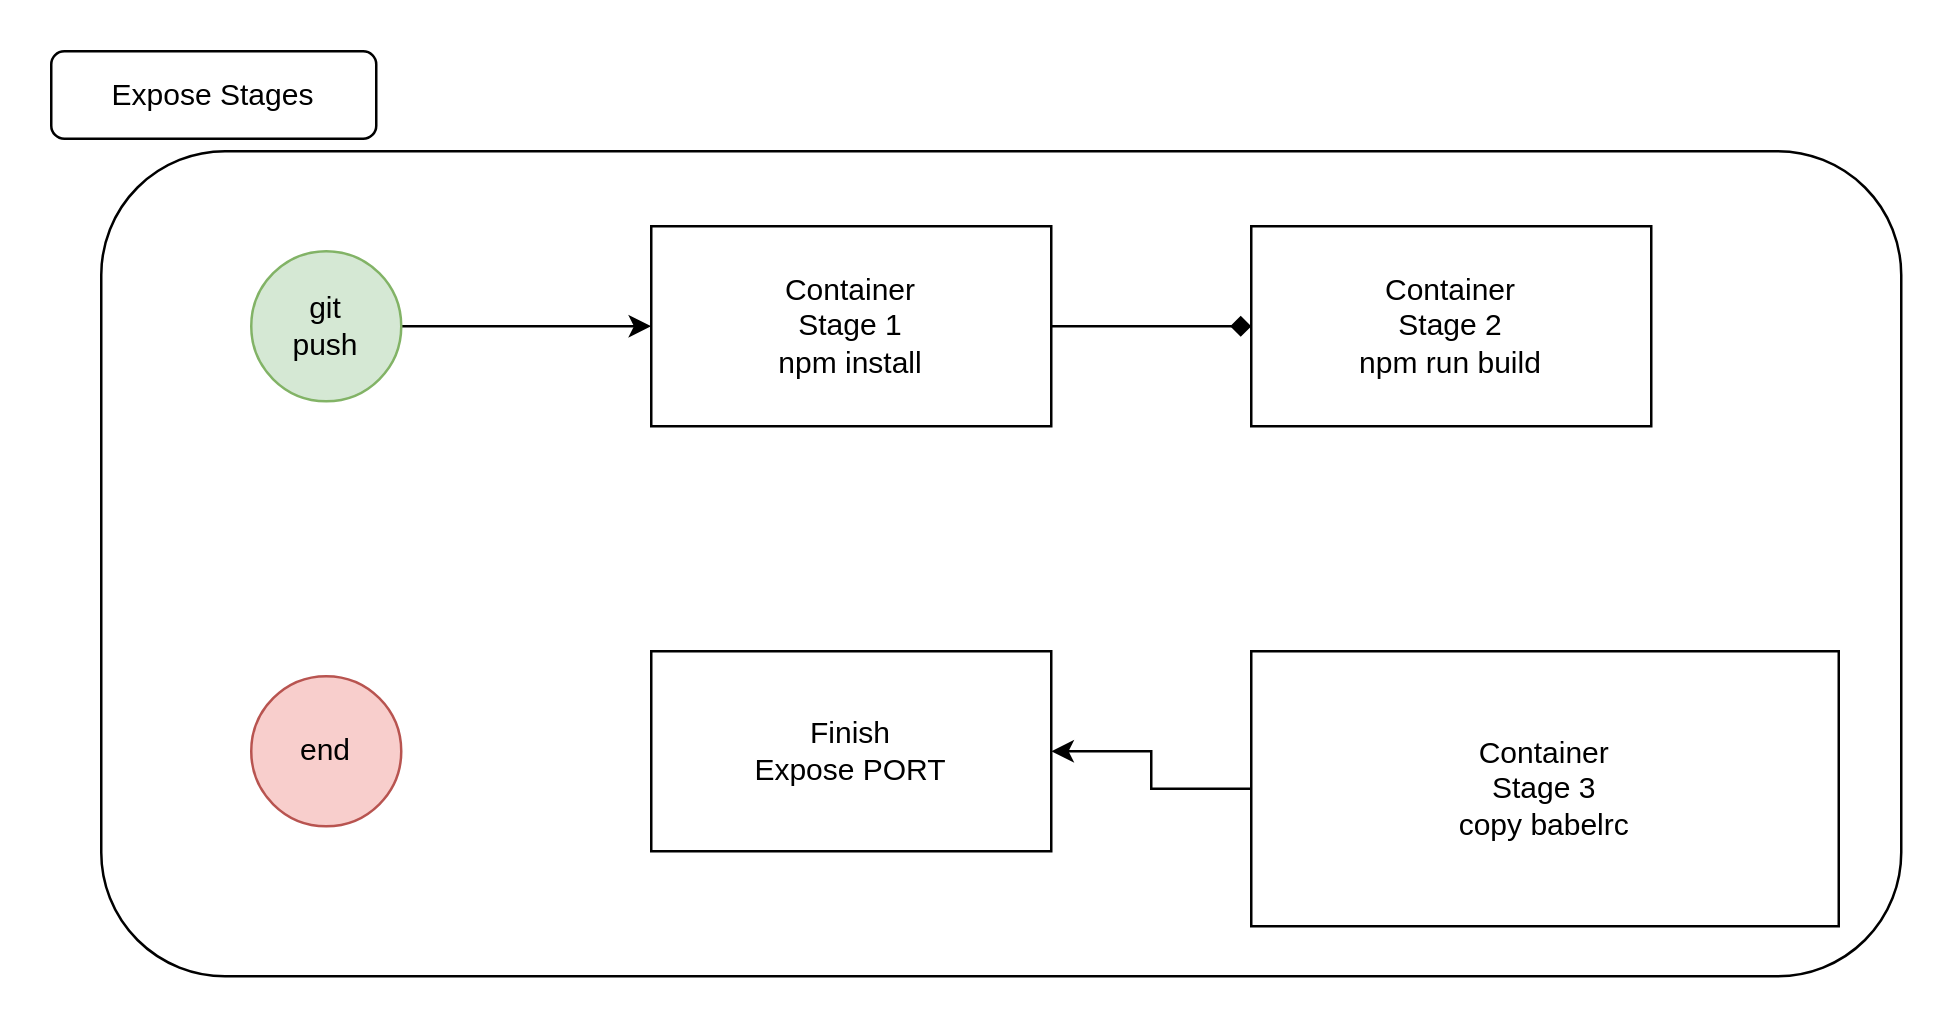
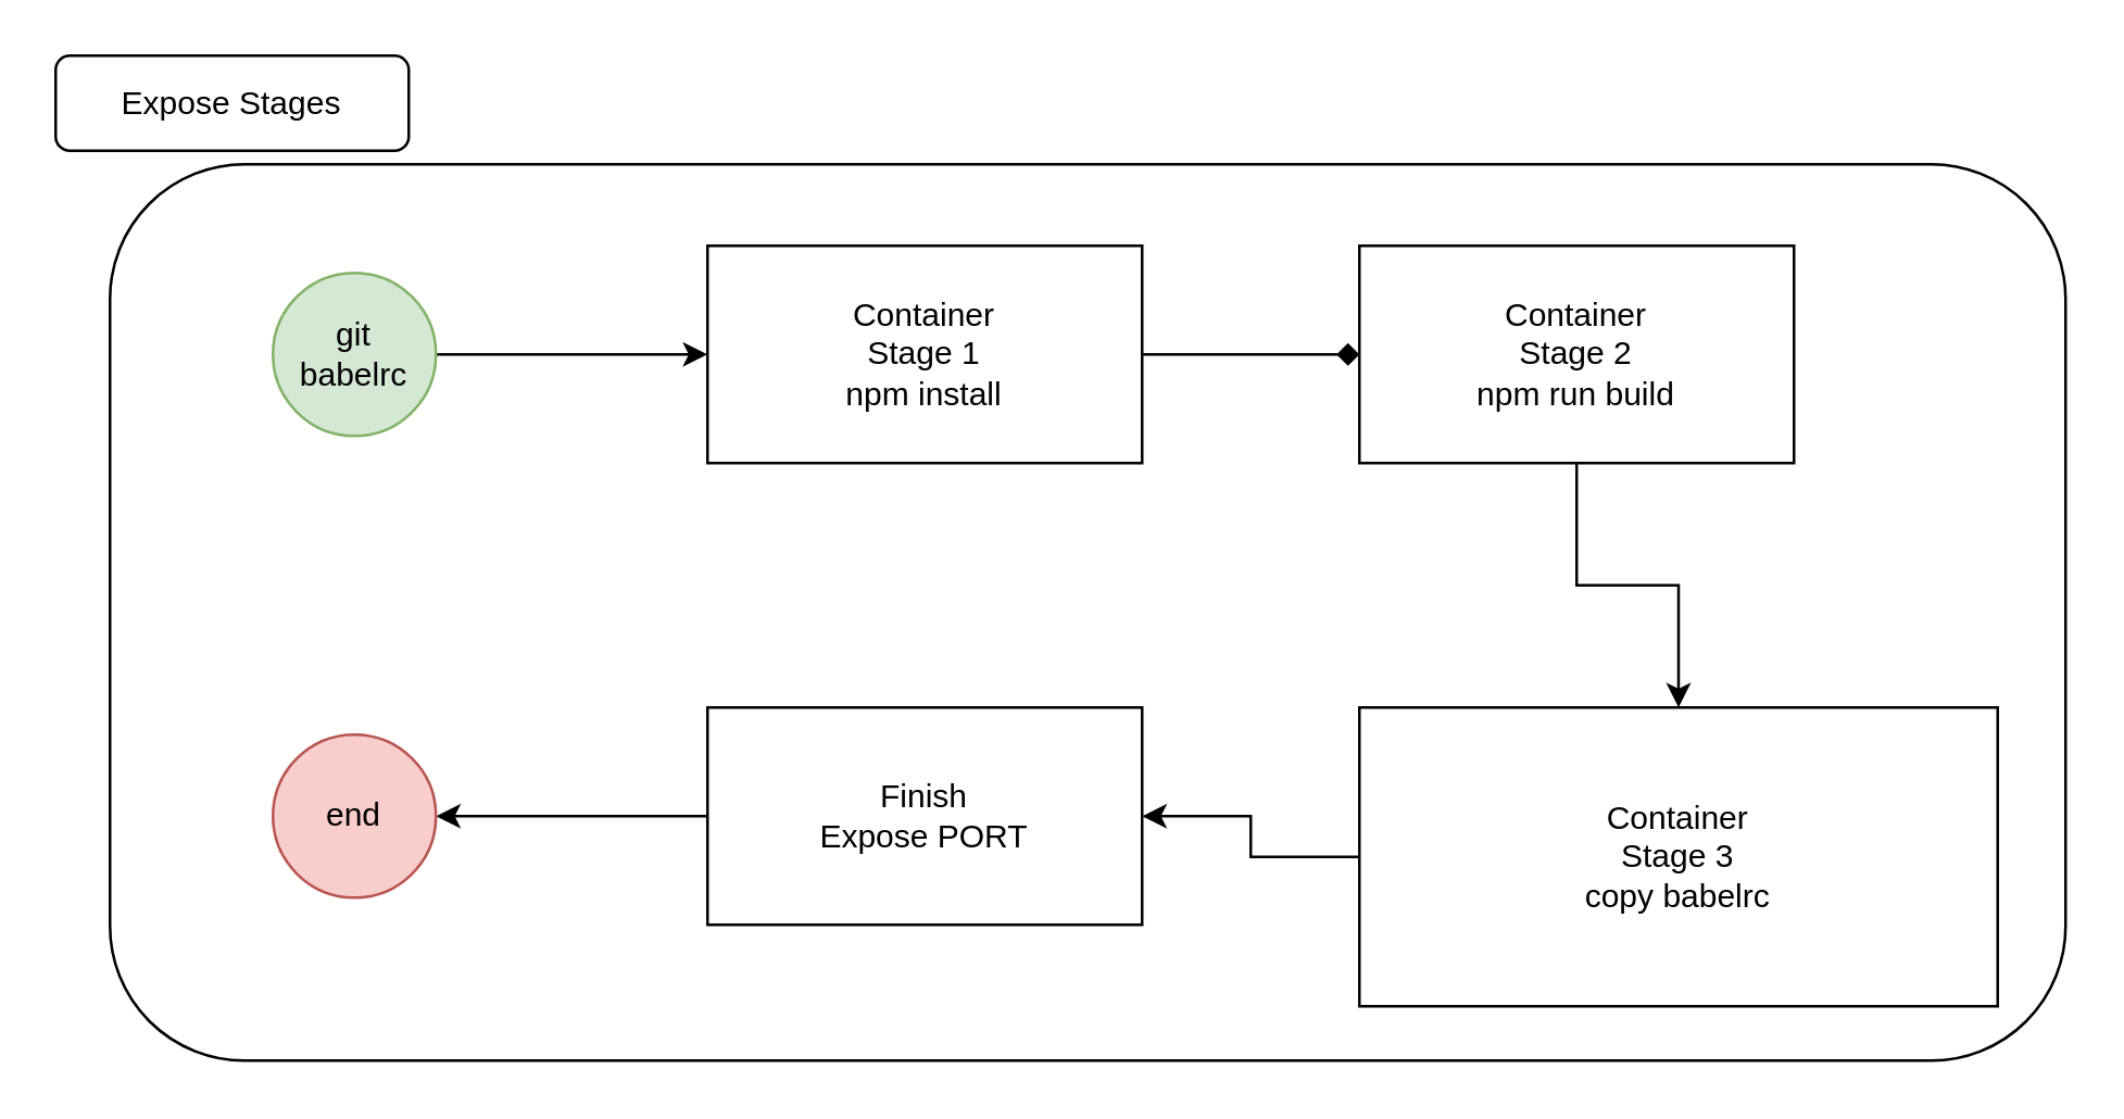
- <mxCell id="14" value="git&lt;br&gt;push" style="ellipse;whiteSpace=wrap;html=1;rounded=0;fillColor=#d5e8d4;strokeColor=#82b366;" parent="1" vertex="1"><mxGeometry x="100" y="100" width="60" height="60" as="geometry" /></mxCell>
+ <mxCell id="14" value="git&lt;br&gt;babelrc" style="ellipse;whiteSpace=wrap;html=1;rounded=0;fillColor=#d5e8d4;strokeColor=#82b366;" parent="1" vertex="1"><mxGeometry x="100" y="100" width="60" height="60" as="geometry" /></mxCell>
+ <mxCell id="7" value="" style="edgeStyle=orthogonalEdgeStyle;rounded=0;orthogonalLoop=1;jettySize=auto;html=1;" parent="1" source="8" target="10" edge="1"><mxGeometry relative="1" as="geometry" /></mxCell>
+ <mxCell id="11" value="" style="edgeStyle=orthogonalEdgeStyle;rounded=0;orthogonalLoop=1;jettySize=auto;html=1;" parent="1" source="12" target="13" edge="1"><mxGeometry relative="1" as="geometry" /></mxCell>
